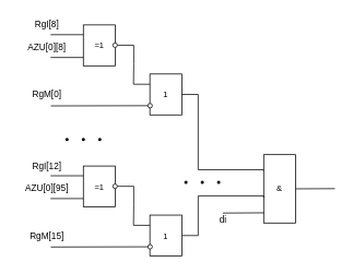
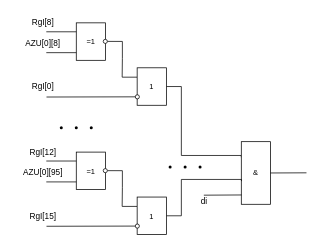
- <mxCell id="11" value="RgM[0]" style="text;html=1;align=center;verticalAlign=middle;resizable=0;points=[];autosize=1;strokeColor=none;fillColor=none;fontSize=11;fontFamily=Helvetica;fontColor=default;spacing=0;" parent="1" vertex="1"><mxGeometry x="30.75" y="105" width="50" height="20" as="geometry" /></mxCell>
+ <mxCell id="11" value="RgI[0]" style="text;html=1;align=center;verticalAlign=middle;resizable=0;points=[];autosize=1;strokeColor=none;fillColor=none;fontSize=11;fontFamily=Helvetica;fontColor=default;spacing=0;" parent="1" vertex="1"><mxGeometry x="30.75" y="105" width="50" height="20" as="geometry" /></mxCell>
- <mxCell id="24" value="RgM[15]" style="text;html=1;align=center;verticalAlign=middle;resizable=0;points=[];autosize=1;strokeColor=none;fillColor=none;fontSize=11;fontFamily=Helvetica;fontColor=default;spacing=0;" parent="1" vertex="1"><mxGeometry x="25.75" y="277.5" width="60" height="20" as="geometry" /></mxCell>
+ <mxCell id="24" value="RgI[15]" style="text;html=1;align=center;verticalAlign=middle;resizable=0;points=[];autosize=1;strokeColor=none;fillColor=none;fontSize=11;fontFamily=Helvetica;fontColor=default;spacing=0;" parent="1" vertex="1"><mxGeometry x="25.75" y="277.5" width="60" height="20" as="geometry" /></mxCell>
